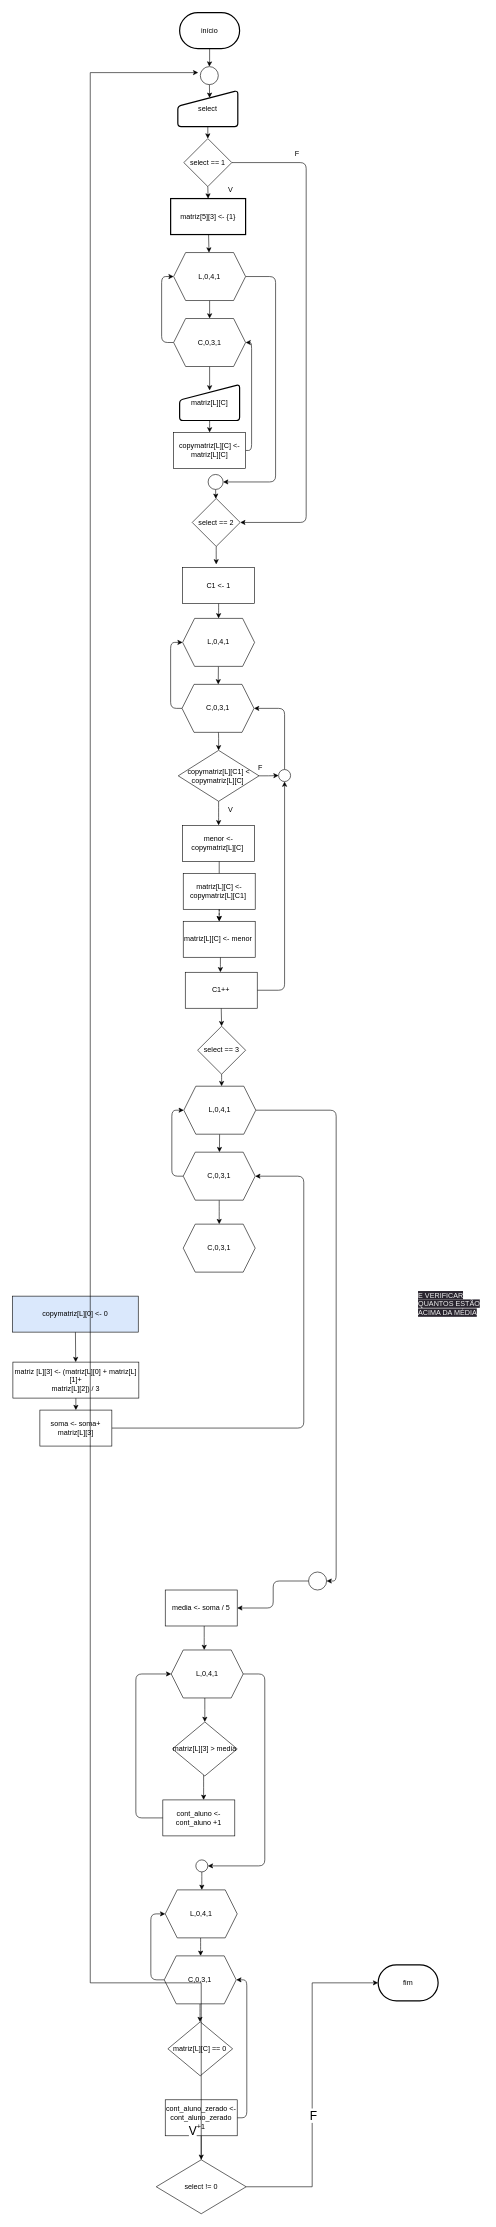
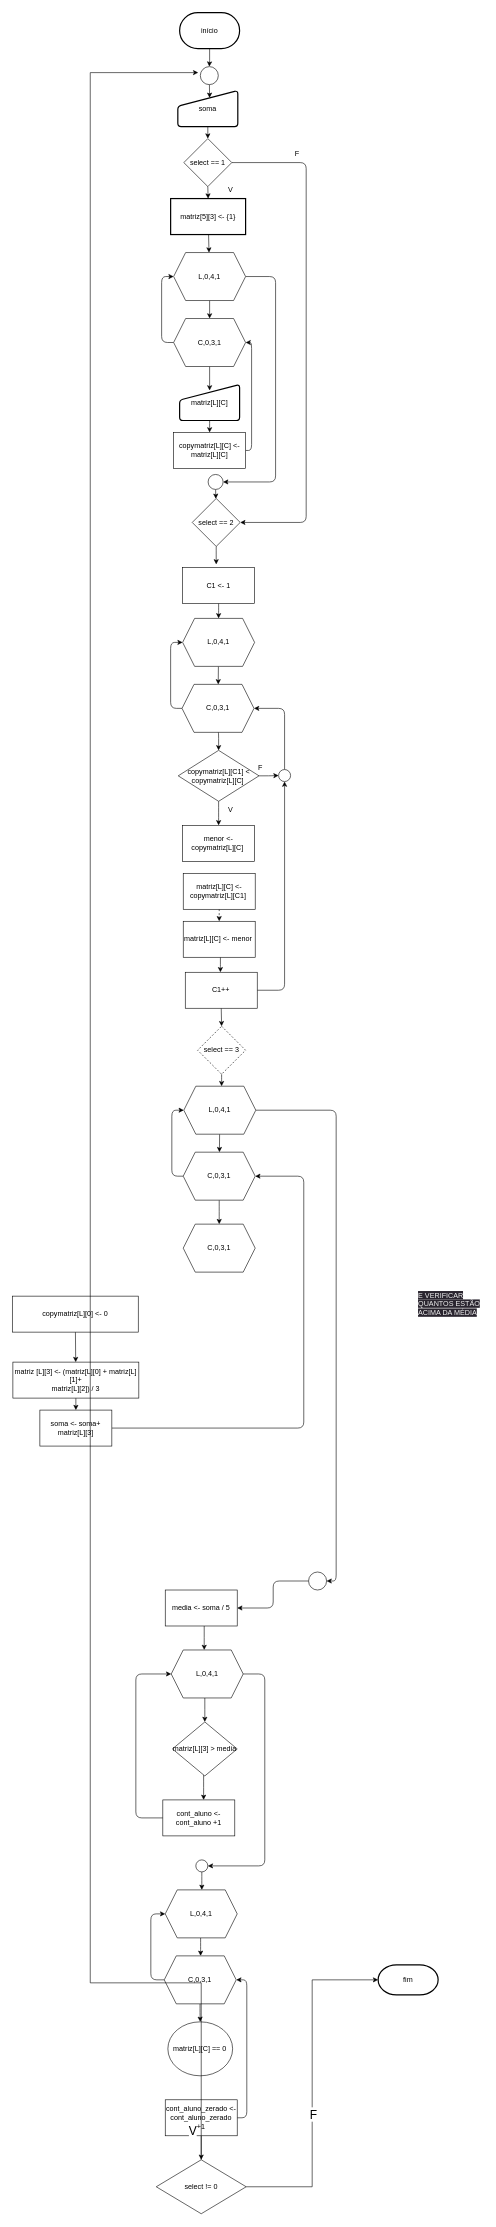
- <mxCell id="82" value="select" style="html=1;strokeWidth=2;shape=manualInput;whiteSpace=wrap;rounded=1;size=26;arcSize=11;" parent="1" vertex="1"><mxGeometry x="296" y="150" width="100" height="60" as="geometry" /></mxCell>
+ <mxCell id="82" value="soma" style="html=1;strokeWidth=2;shape=manualInput;whiteSpace=wrap;rounded=1;size=26;arcSize=11;" parent="1" vertex="1"><mxGeometry x="296" y="150" width="100" height="60" as="geometry" /></mxCell>
- <mxCell id="40" value="" style="edgeStyle=elbowEdgeStyle;html=1;" parent="1" source="41" target="45" edge="1"><mxGeometry relative="1" as="geometry" /></mxCell>
- <mxCell id="94" value="select == 3" style="rhombus;whiteSpace=wrap;html=1;" vertex="1" parent="1"><mxGeometry x="329" y="1710" width="80" height="80" as="geometry" /></mxCell>
+ <mxCell id="94" value="select == 3" style="rhombus;whiteSpace=wrap;html=1;dashed=1;" vertex="1" parent="1"><mxGeometry x="329" y="1710" width="80" height="80" as="geometry" /></mxCell>
- <mxCell id="60" value="copymatriz[L][0] &amp;lt;- 0" style="rounded=0;whiteSpace=wrap;html=1;fillColor=#dae8fc;" parent="1" vertex="1"><mxGeometry y="2160" width="210" height="60" as="geometry" x="20" /></mxCell>
+ <mxCell id="60" value="copymatriz[L][0] &amp;lt;- 0" style="rounded=0;whiteSpace=wrap;html=1;" parent="1" vertex="1"><mxGeometry y="2160" width="210" height="60" as="geometry" x="20" /></mxCell>
- <mxCell id="75" value="fim" style="strokeWidth=2;html=1;shape=mxgraph.flowchart.terminator;whiteSpace=wrap;" parent="1" vertex="1"><mxGeometry x="630" y="3275" width="100" height="60" as="geometry" /></mxCell>
+ <mxCell id="75" value="fim" style="strokeWidth=2;html=1;shape=mxgraph.flowchart.terminator;whiteSpace=wrap;" parent="1" vertex="1"><mxGeometry x="630" y="3275" width="100" height="50" as="geometry" /></mxCell>
- <mxCell id="66" value="matriz[L][C] == 0" style="rhombus;whiteSpace=wrap;html=1;" parent="1" vertex="1"><mxGeometry x="279.38" y="3370" width="108" height="90" as="geometry" /></mxCell>
+ <mxCell id="66" value="matriz[L][C] == 0" style="ellipse;whiteSpace=wrap;html=1;" parent="1" vertex="1"><mxGeometry x="279.38" y="3370" width="108" height="90" as="geometry" /></mxCell>
